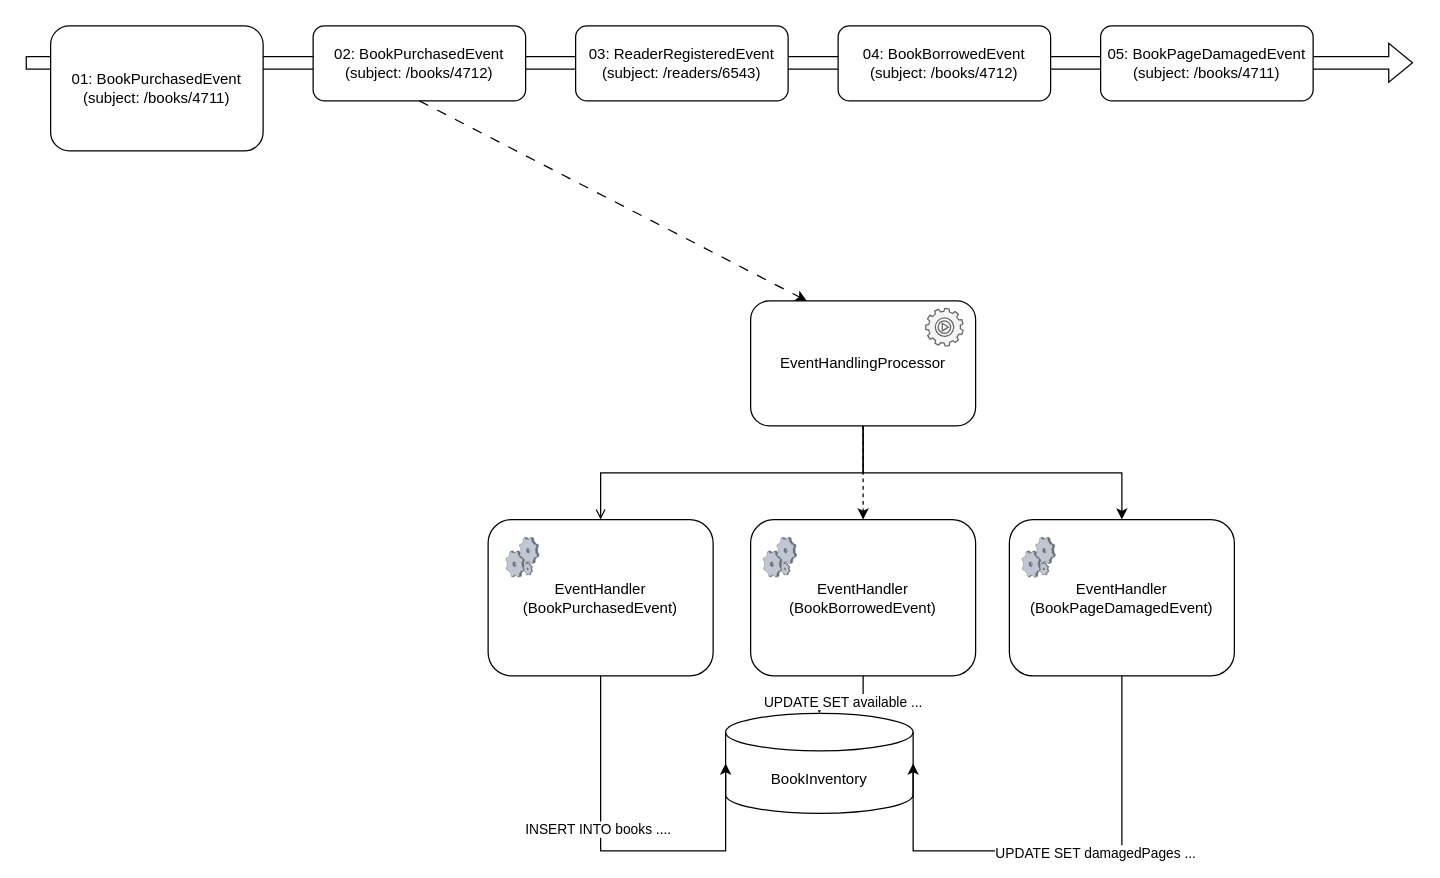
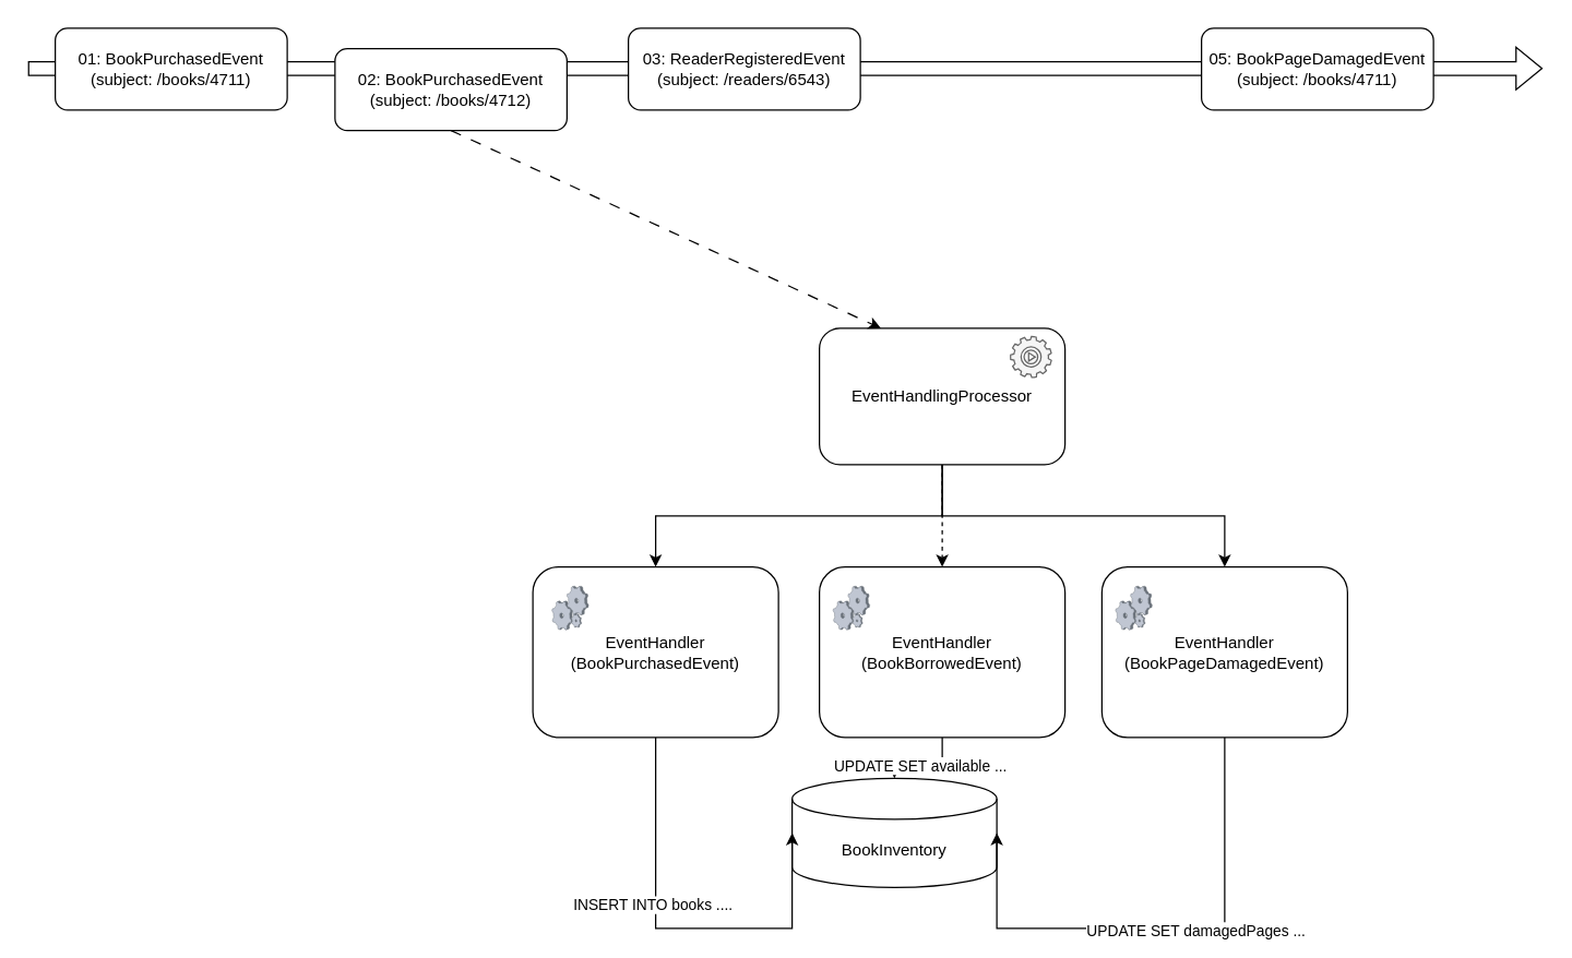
- <mxCell id="7" value="02: BookPurchasedEvent&lt;div&gt;(subject: /books/4712)&lt;/div&gt;" style="rounded=1;whiteSpace=wrap;html=1;" parent="1" vertex="1"><mxGeometry x="250" y="20" width="170" height="60" as="geometry" /></mxCell>
+ <mxCell id="7" value="02: BookPurchasedEvent&lt;div&gt;(subject: /books/4712)&lt;/div&gt;" style="rounded=1;whiteSpace=wrap;html=1;" parent="1" vertex="1"><mxGeometry x="245" y="35" width="170" height="60" as="geometry" /></mxCell>
- <mxCell id="8" value="04: BookBorrowedEvent&lt;div&gt;(subject: /books/4712)&lt;/div&gt;" style="rounded=1;whiteSpace=wrap;html=1;" parent="1" vertex="1"><mxGeometry x="670" y="20" width="170" height="60" as="geometry" /></mxCell>
- <mxCell id="6" value="01: BookPurchasedEvent&lt;div&gt;(subject: /books/4711)&lt;/div&gt;" style="rounded=1;whiteSpace=wrap;html=1;" parent="1" vertex="1"><mxGeometry x="40" y="20" width="170" height="100" as="geometry" /></mxCell>
+ <mxCell id="6" value="01: BookPurchasedEvent&lt;div&gt;(subject: /books/4711)&lt;/div&gt;" style="rounded=1;whiteSpace=wrap;html=1;" parent="1" vertex="1"><mxGeometry x="40" y="20" width="170" height="60" as="geometry" /></mxCell>
- <mxCell id="14" style="edgeStyle=orthogonalEdgeStyle;rounded=0;orthogonalLoop=1;jettySize=auto;html=1;entryX=0.5;entryY=0;entryDx=0;entryDy=0;exitX=0.5;exitY=1;exitDx=0;exitDy=0;endArrow=open;" parent="1" source="5" target="11" edge="1"><mxGeometry relative="1" as="geometry"><mxPoint x="710" y="370" as="sourcePoint" /><mxPoint x="917" y="445" as="targetPoint" /></mxGeometry></mxCell>
+ <mxCell id="14" style="edgeStyle=orthogonalEdgeStyle;rounded=0;orthogonalLoop=1;jettySize=auto;html=1;entryX=0.5;entryY=0;entryDx=0;entryDy=0;exitX=0.5;exitY=1;exitDx=0;exitDy=0;" parent="1" source="5" target="11" edge="1"><mxGeometry relative="1" as="geometry"><mxPoint x="710" y="370" as="sourcePoint" /><mxPoint x="917" y="445" as="targetPoint" /></mxGeometry></mxCell>
